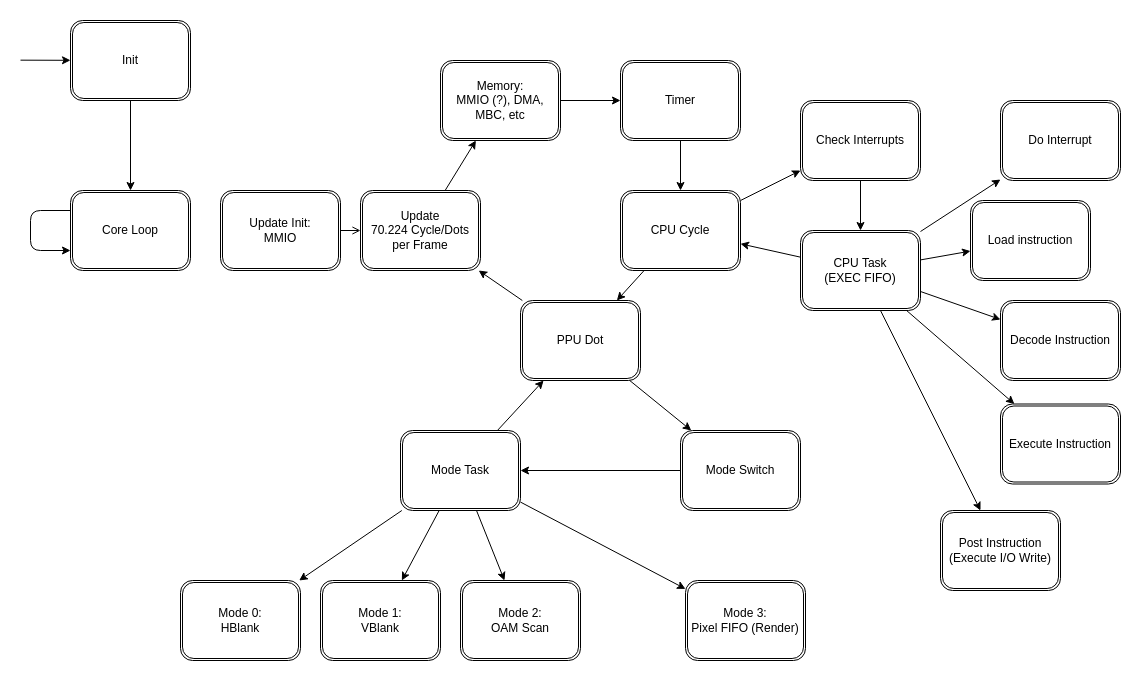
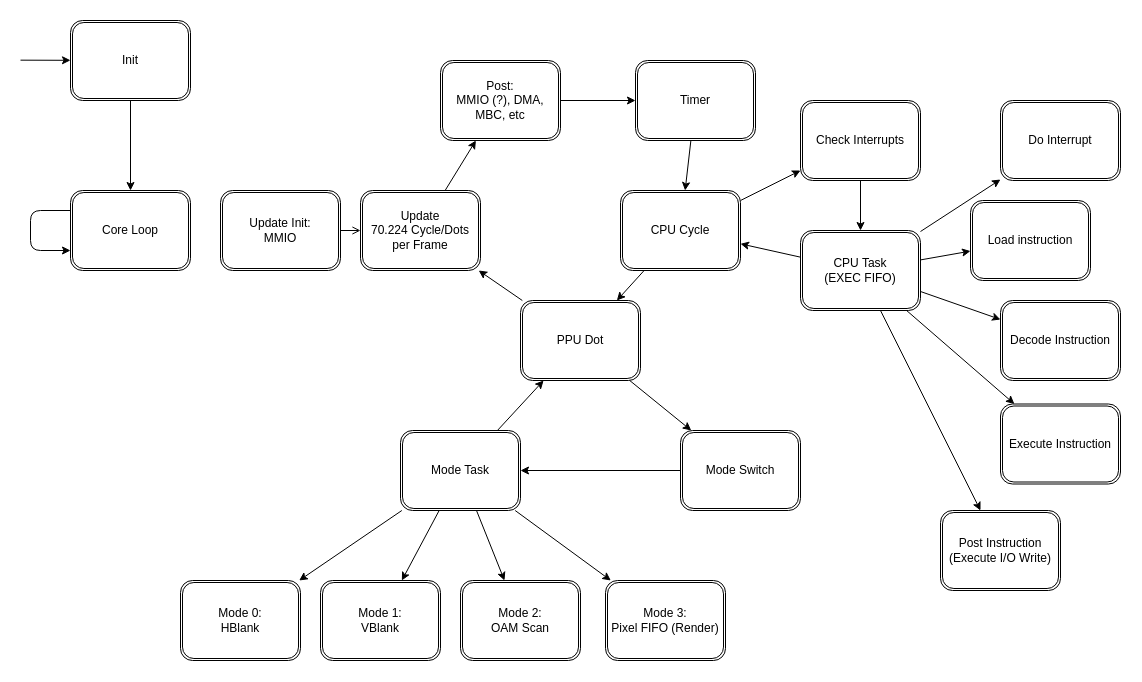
- <mxCell id="18" value="Memory:&lt;br&gt;MMIO (?), DMA, MBC, etc" style="shape=ext;double=1;rounded=1;whiteSpace=wrap;html=1;" parent="1" vertex="1"><mxGeometry x="440" y="60" width="120" height="80" as="geometry" /></mxCell>
+ <mxCell id="18" value="Post:&lt;br&gt;MMIO (?), DMA, MBC, etc" style="shape=ext;double=1;rounded=1;whiteSpace=wrap;html=1;" parent="1" vertex="1"><mxGeometry x="440" y="60" width="120" height="80" as="geometry" /></mxCell>
- <mxCell id="20" value="Timer" style="shape=ext;double=1;rounded=1;whiteSpace=wrap;html=1;" parent="1" vertex="1"><mxGeometry x="620" y="60" width="120" height="80" as="geometry" /></mxCell>
+ <mxCell id="20" value="Timer" style="shape=ext;double=1;rounded=1;whiteSpace=wrap;html=1;" parent="1" vertex="1"><mxGeometry x="635" y="60" width="120" height="80" as="geometry" /></mxCell>
- <mxCell id="36" value="Mode 3:&lt;br&gt;Pixel FIFO (Render)" style="shape=ext;double=1;rounded=1;whiteSpace=wrap;html=1;" parent="1" vertex="1"><mxGeometry x="685" y="580" width="120" height="80" as="geometry" /></mxCell>
+ <mxCell id="36" value="Mode 3:&lt;br&gt;Pixel FIFO (Render)" style="shape=ext;double=1;rounded=1;whiteSpace=wrap;html=1;" parent="1" vertex="1"><mxGeometry x="605" y="580" width="120" height="80" as="geometry" /></mxCell>
